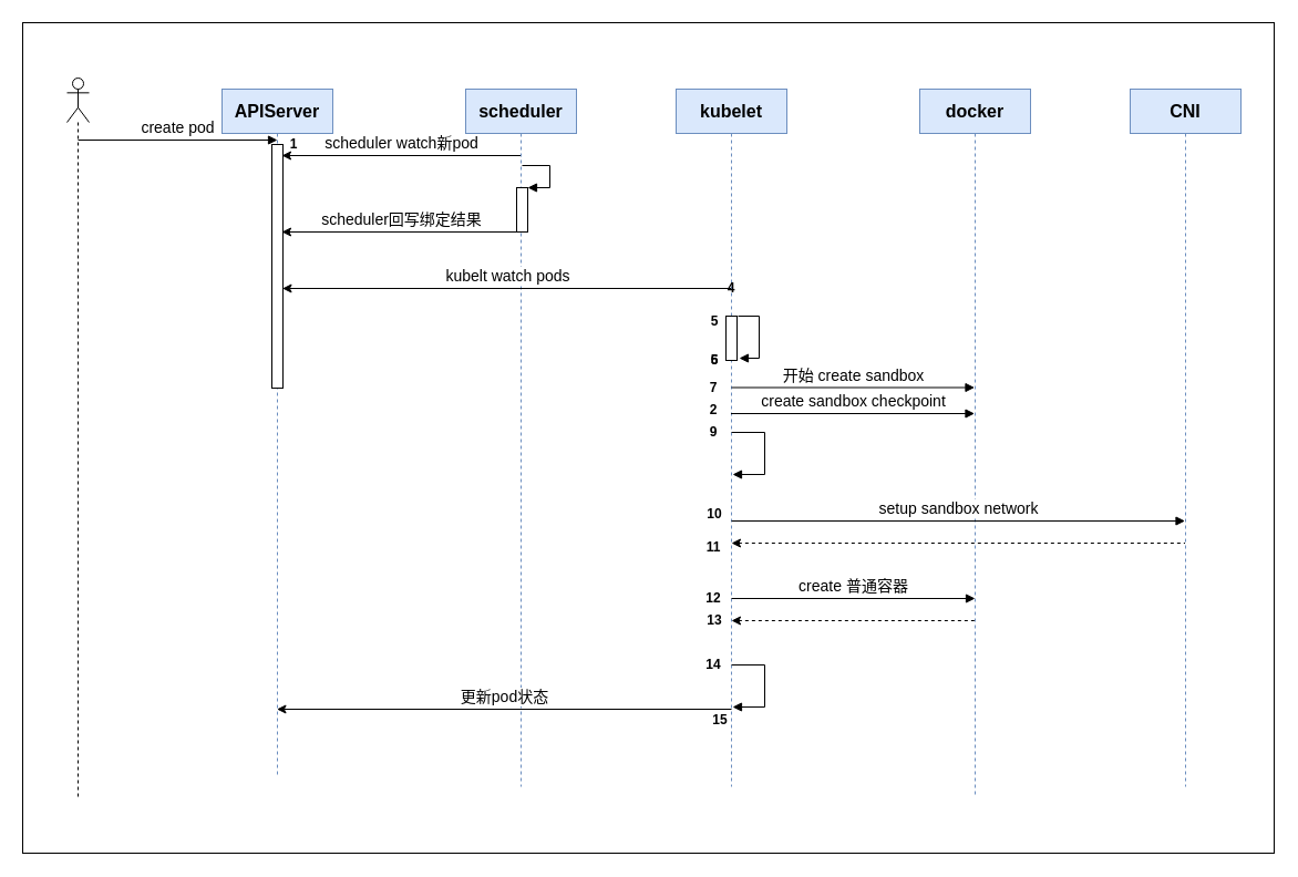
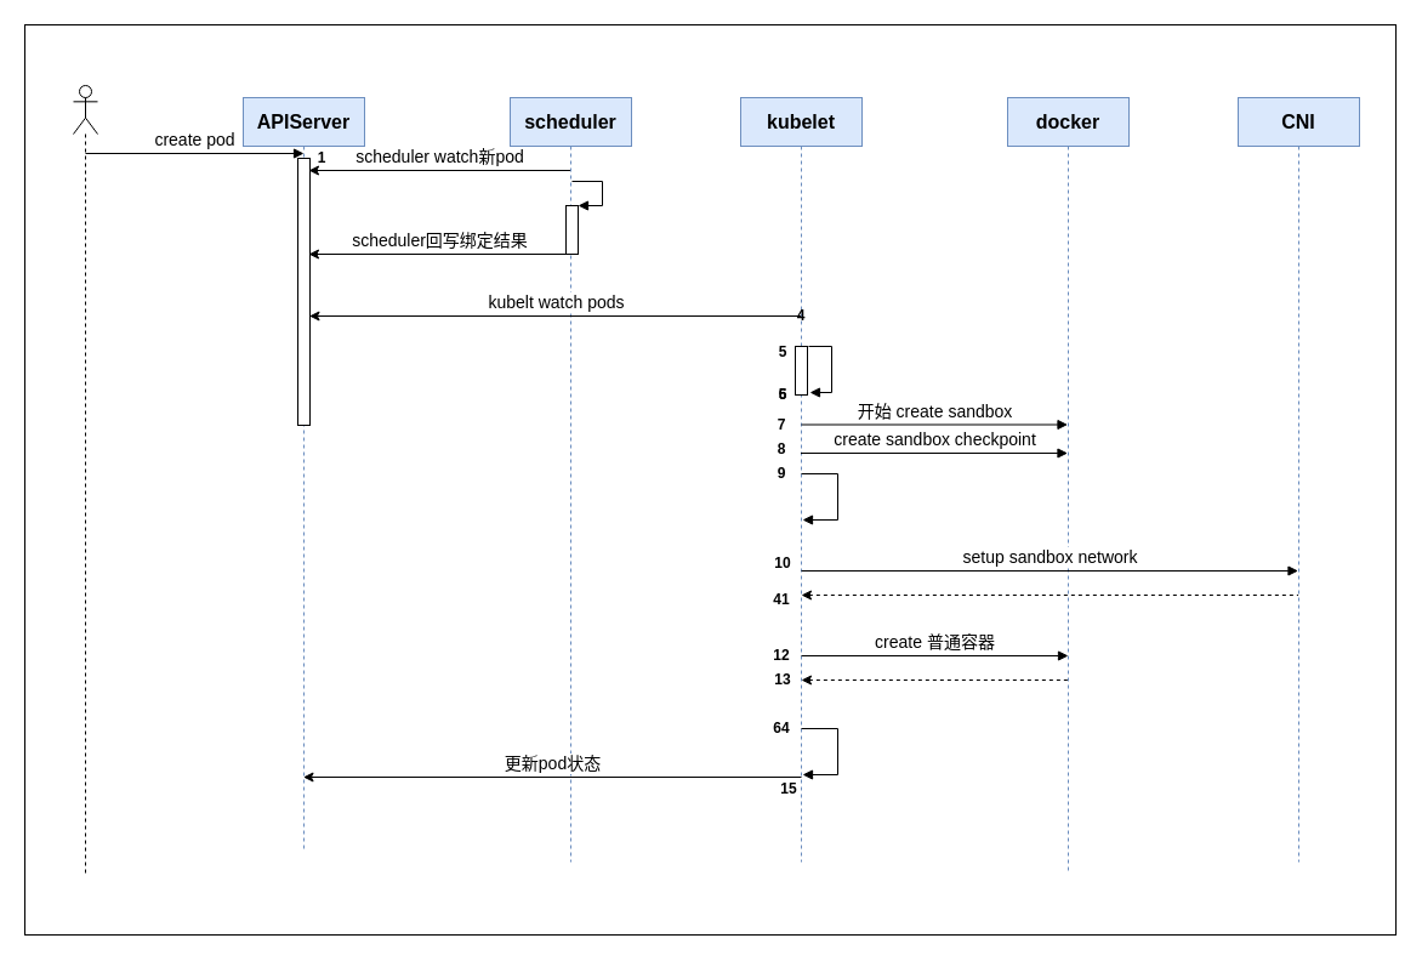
- <mxCell id="25" value="&lt;b&gt;2&lt;/b&gt;" style="text;html=1;strokeColor=none;fillColor=none;align=center;verticalAlign=middle;whiteSpace=wrap;rounded=0;" parent="1" vertex="1"><mxGeometry x="634" y="360" width="20" height="20" as="geometry" /></mxCell>
+ <mxCell id="25" value="&lt;b&gt;8&lt;/b&gt;" style="text;html=1;strokeColor=none;fillColor=none;align=center;verticalAlign=middle;whiteSpace=wrap;rounded=0;" parent="1" vertex="1"><mxGeometry x="634" y="360" width="20" height="20" as="geometry" /></mxCell>
- <mxCell id="31" value="&lt;b&gt;11&lt;/b&gt;" style="text;html=1;strokeColor=none;fillColor=none;align=center;verticalAlign=middle;whiteSpace=wrap;rounded=0;" parent="1" vertex="1"><mxGeometry x="634" y="484" width="20" height="20" as="geometry" /></mxCell>
+ <mxCell id="31" value="&lt;b&gt;41&lt;/b&gt;" style="text;html=1;strokeColor=none;fillColor=none;align=center;verticalAlign=middle;whiteSpace=wrap;rounded=0;" parent="1" vertex="1"><mxGeometry x="634" y="484" width="20" height="20" as="geometry" /></mxCell>
- <mxCell id="38" value="&lt;b&gt;14&lt;/b&gt;" style="text;html=1;strokeColor=none;fillColor=none;align=center;verticalAlign=middle;whiteSpace=wrap;rounded=0;" parent="1" vertex="1"><mxGeometry x="634" y="590" width="20" height="20" as="geometry" /></mxCell>
+ <mxCell id="38" value="&lt;b&gt;64&lt;/b&gt;" style="text;html=1;strokeColor=none;fillColor=none;align=center;verticalAlign=middle;whiteSpace=wrap;rounded=0;" parent="1" vertex="1"><mxGeometry x="634" y="590" width="20" height="20" as="geometry" /></mxCell>
